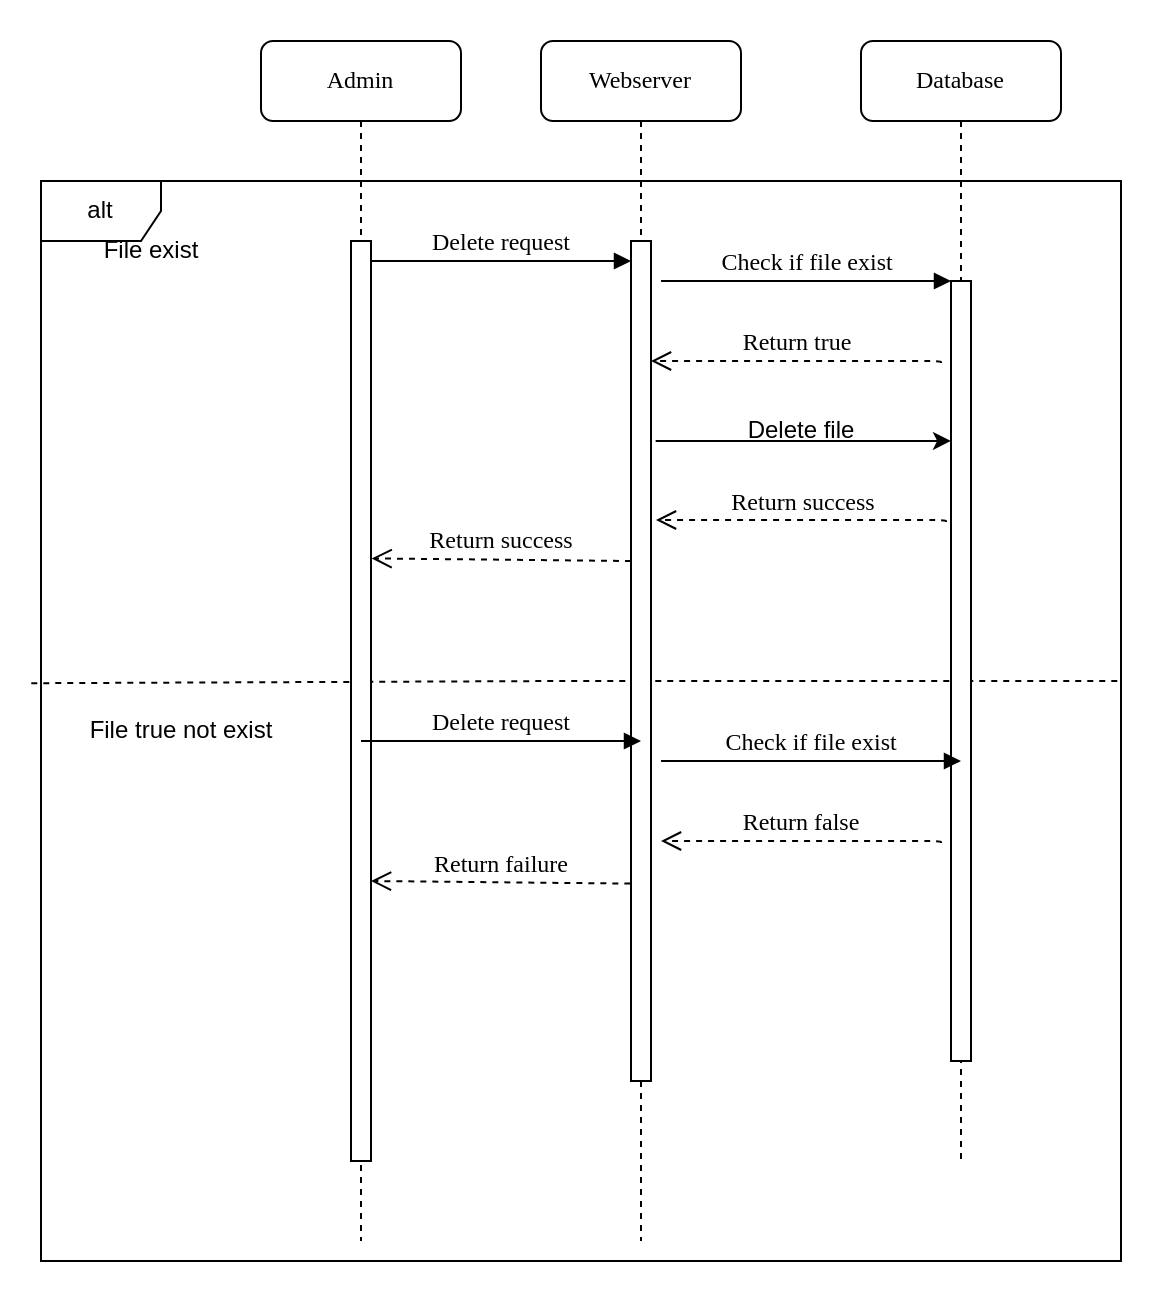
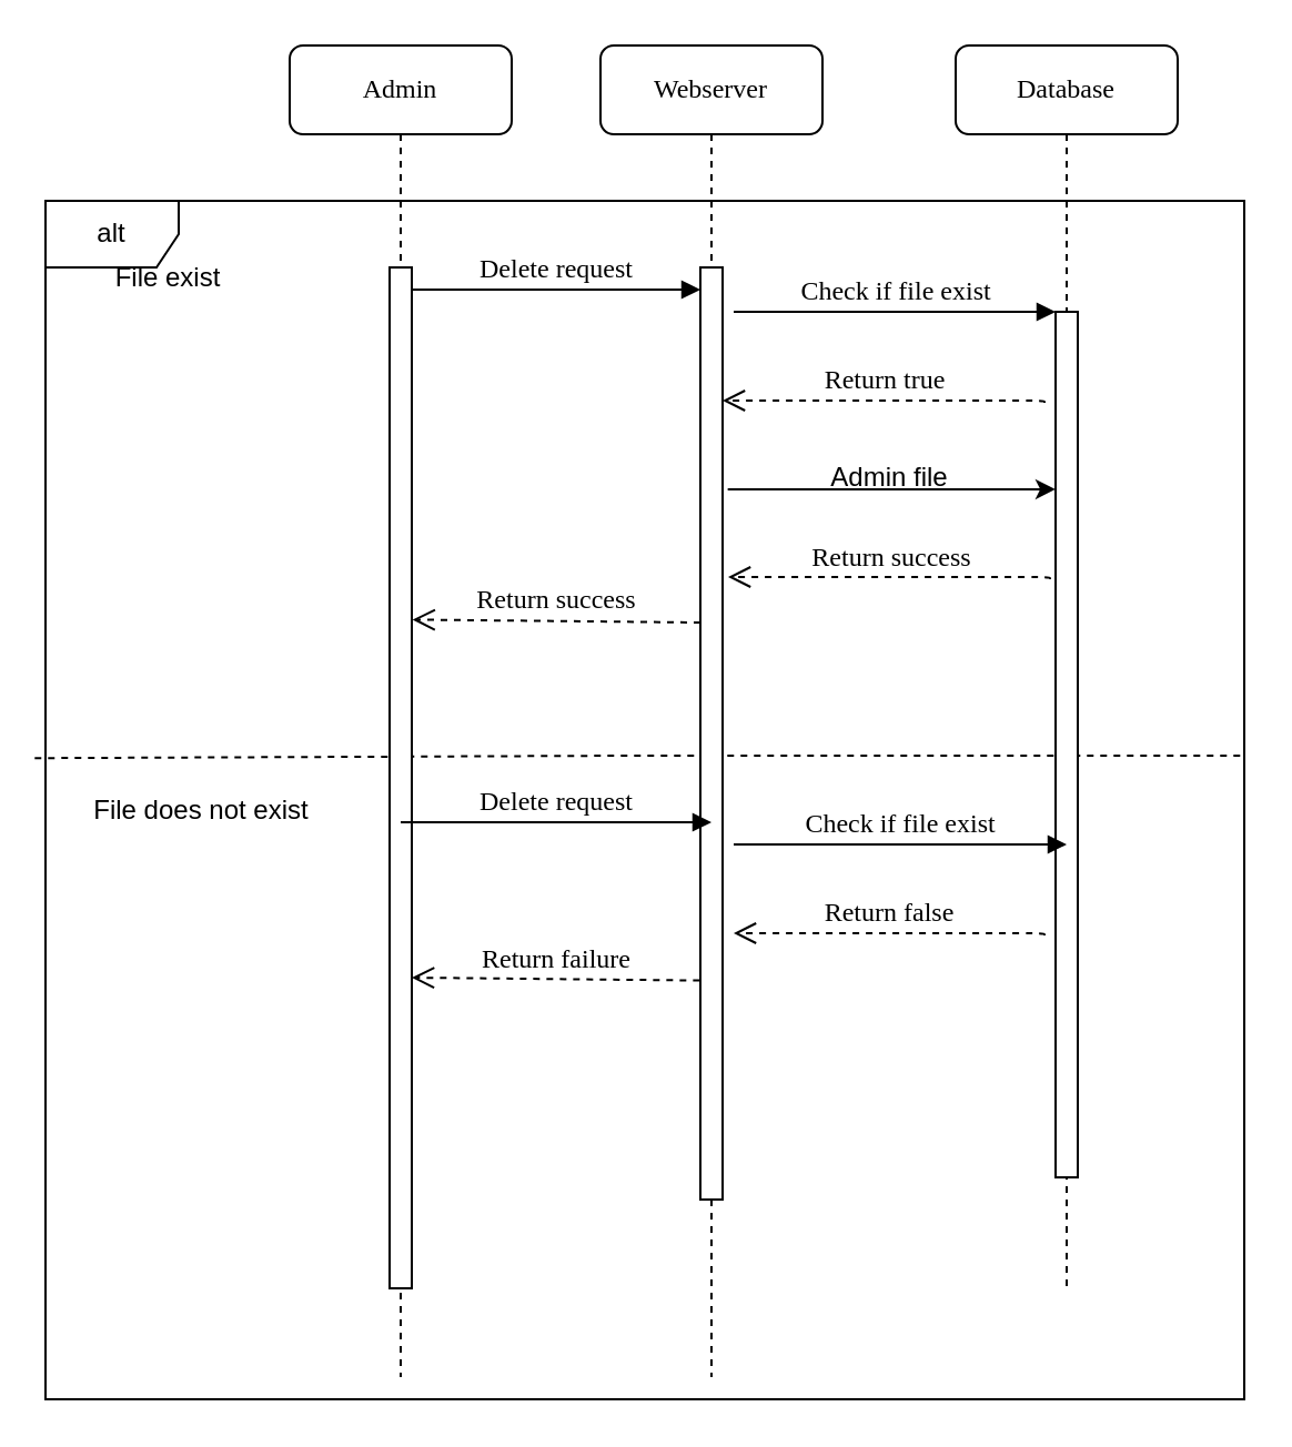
- <mxCell id="18" value="Delete file" style="text;html=1;align=center;verticalAlign=middle;resizable=0;points=[];autosize=1;strokeColor=none;fillColor=none;" vertex="1" parent="1"><mxGeometry x="360" y="200" width="80" height="30" as="geometry" /></mxCell>
+ <mxCell id="18" value="Admin file" style="text;html=1;align=center;verticalAlign=middle;resizable=0;points=[];autosize=1;strokeColor=none;fillColor=none;" vertex="1" parent="1"><mxGeometry x="360" y="200" width="80" height="30" as="geometry" /></mxCell>
- <mxCell id="20" value="File true not exist" style="text;html=1;align=center;verticalAlign=middle;resizable=0;points=[];autosize=1;strokeColor=none;fillColor=none;" vertex="1" parent="1"><mxGeometry x="30" y="350" width="120" height="30" as="geometry" /></mxCell>
+ <mxCell id="20" value="File does not exist" style="text;html=1;align=center;verticalAlign=middle;resizable=0;points=[];autosize=1;strokeColor=none;fillColor=none;" vertex="1" parent="1"><mxGeometry x="30" y="350" width="120" height="30" as="geometry" /></mxCell>
